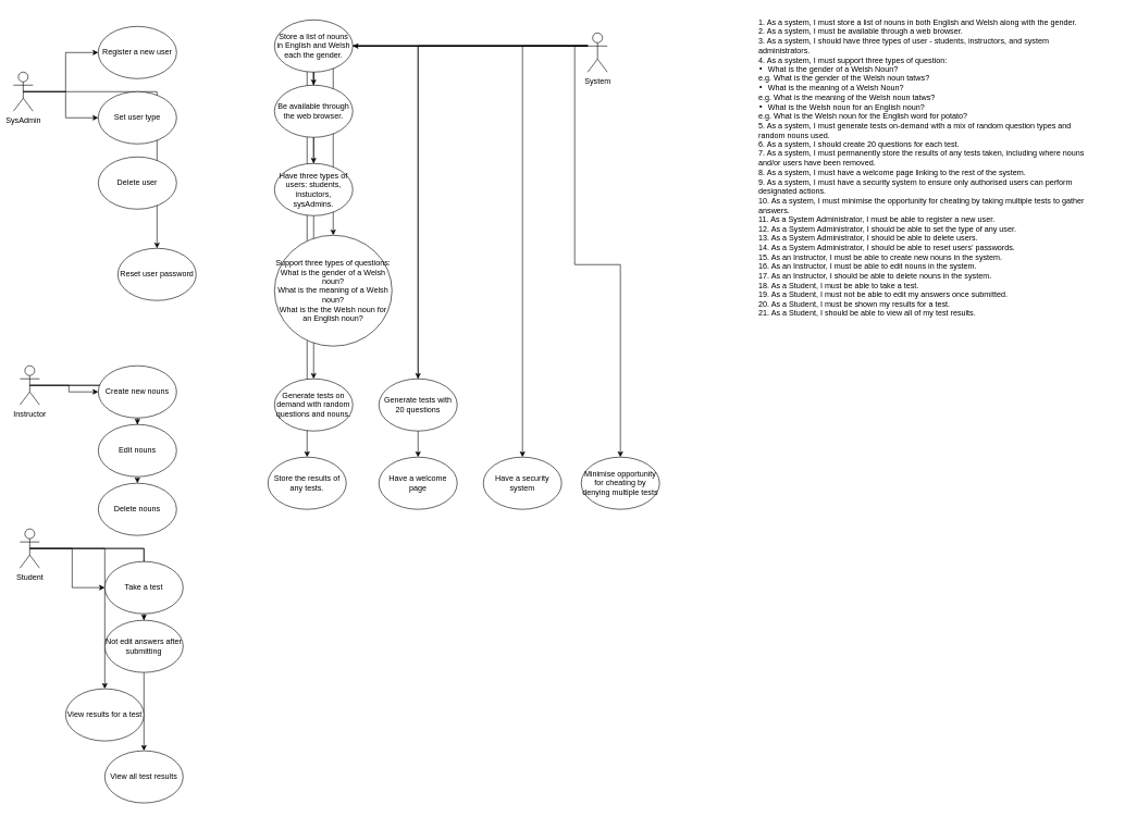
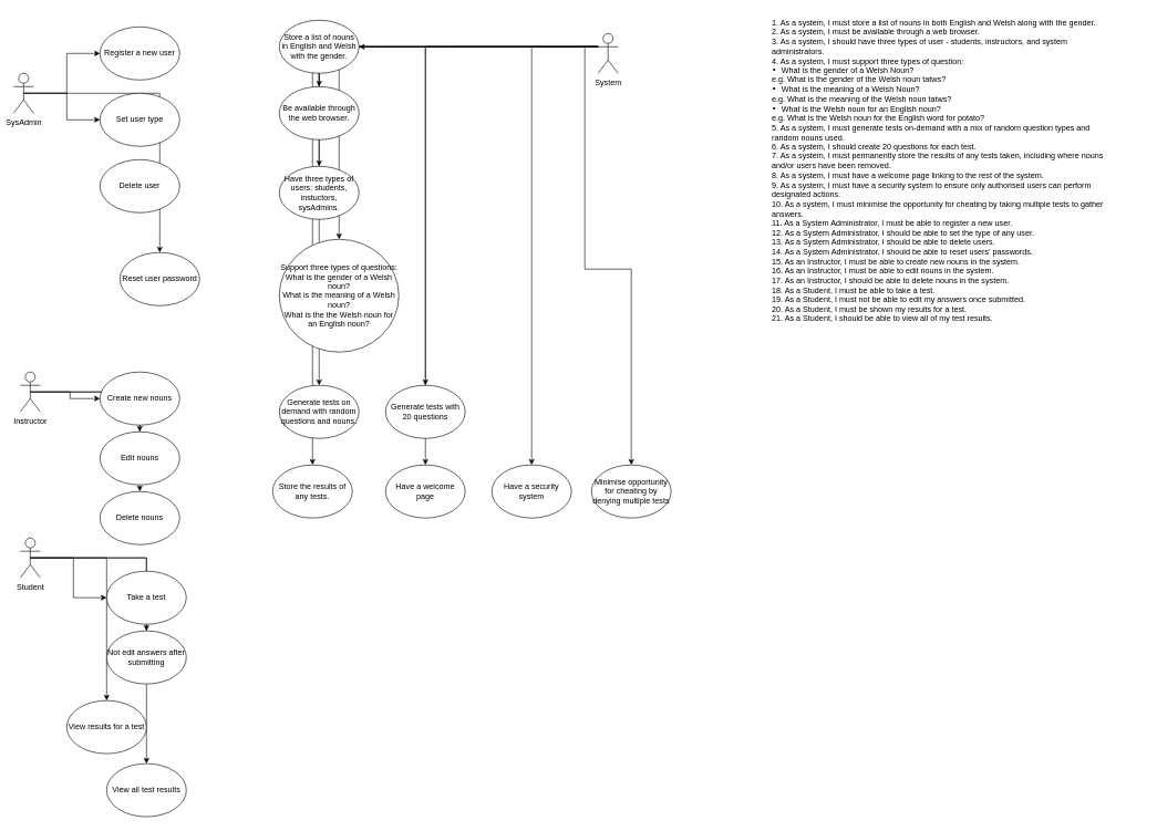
- <mxCell id="13" value="Store a list of nouns in English and Welsh each the gender." style="ellipse;whiteSpace=wrap;html=1;" vertex="1" parent="1"><mxGeometry x="420" y="30" width="120" height="80" as="geometry" /></mxCell>
+ <mxCell id="13" value="Store a list of nouns in English and Welsh with the gender." style="ellipse;whiteSpace=wrap;html=1;" vertex="1" parent="1"><mxGeometry x="420" y="30" width="120" height="80" as="geometry" /></mxCell>
